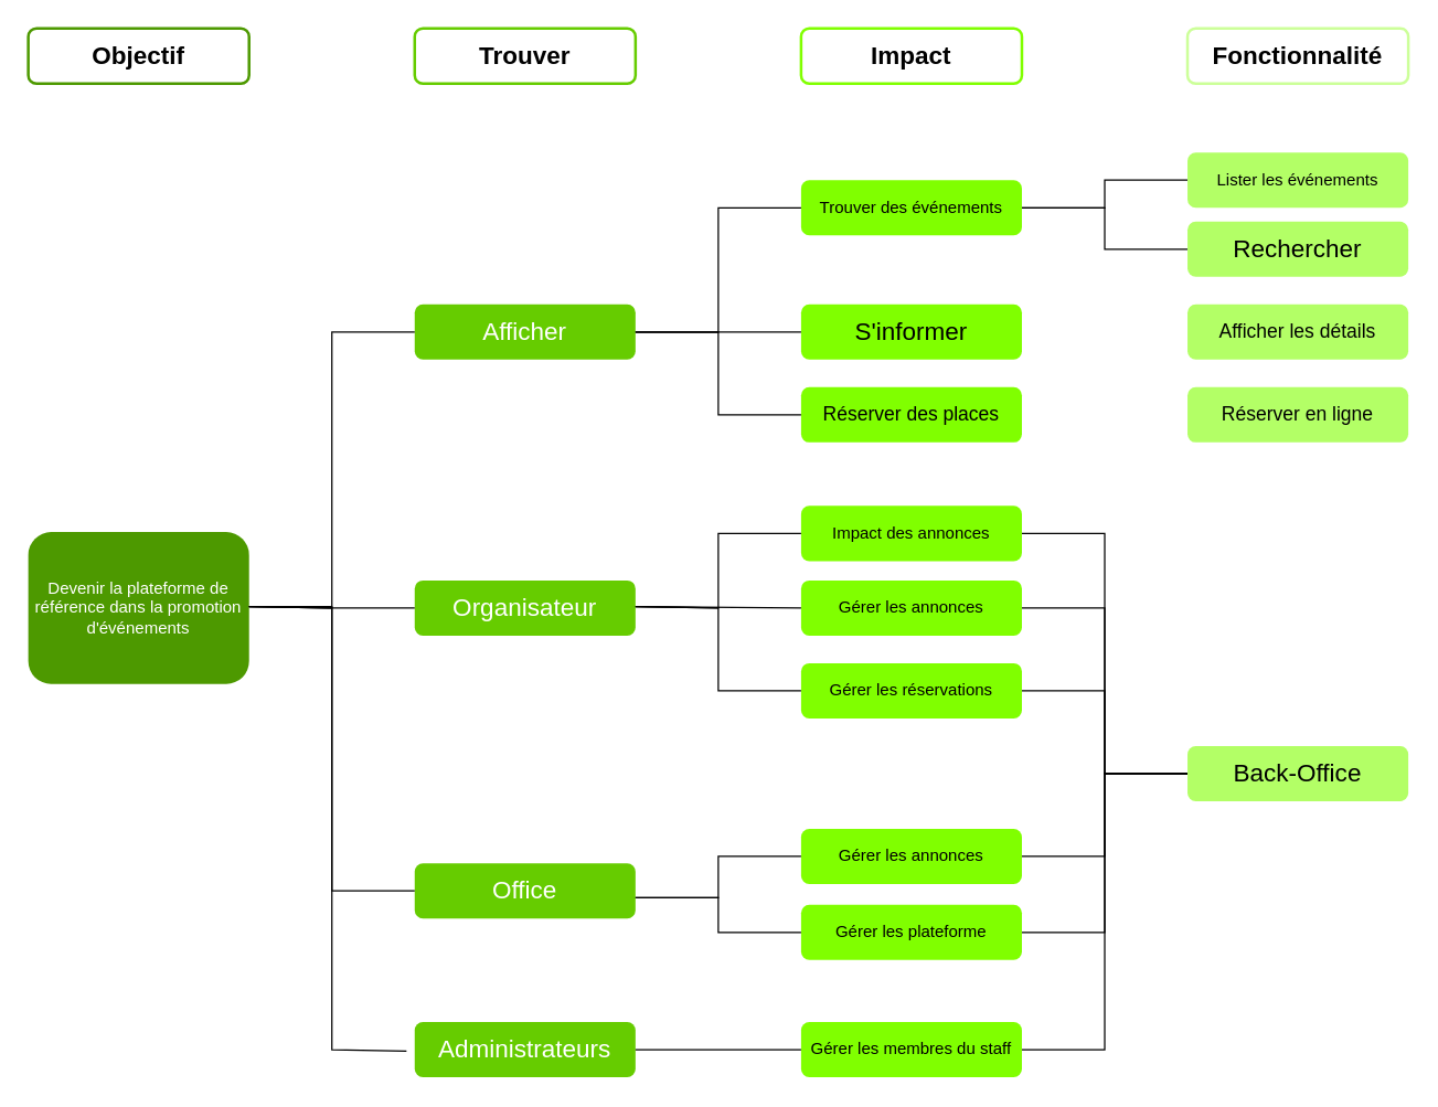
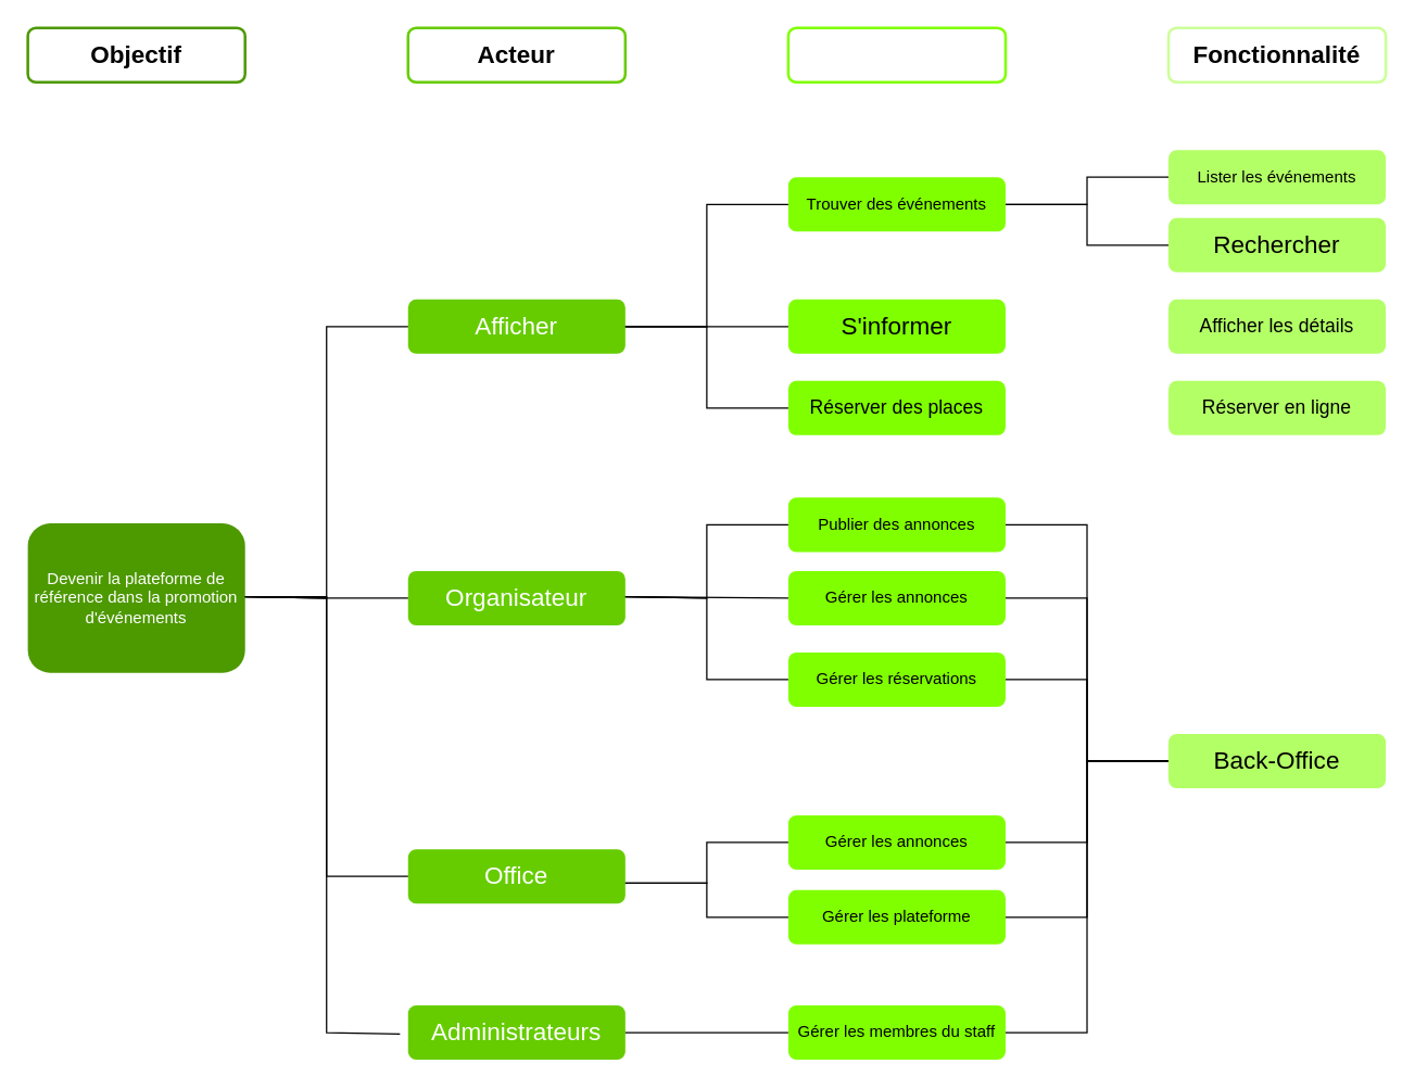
- <mxCell id="7" value="&lt;span style=&quot;font-size: 18px;&quot;&gt;&lt;b&gt;Trouver&lt;/b&gt;&lt;/span&gt;" style="text;html=1;strokeColor=none;fillColor=none;align=center;verticalAlign=middle;whiteSpace=wrap;rounded=0;" vertex="1" parent="1"><mxGeometry x="320" y="25" width="120" height="30" as="geometry" /></mxCell>
+ <mxCell id="7" value="&lt;span style=&quot;font-size: 18px;&quot;&gt;&lt;b&gt;Acteur&lt;/b&gt;&lt;/span&gt;" style="text;html=1;strokeColor=none;fillColor=none;align=center;verticalAlign=middle;whiteSpace=wrap;rounded=0;" vertex="1" parent="1"><mxGeometry x="320" y="25" width="120" height="30" as="geometry" /></mxCell>
- <mxCell id="8" value="&lt;span style=&quot;font-size: 18px;&quot;&gt;&lt;b&gt;Impact&lt;/b&gt;&lt;/span&gt;" style="text;html=1;strokeColor=none;fillColor=none;align=center;verticalAlign=middle;whiteSpace=wrap;rounded=0;" vertex="1" parent="1"><mxGeometry x="600" y="25" width="120" height="30" as="geometry" /></mxCell>
- <mxCell id="32" value="Impact des annonces" style="text;html=1;strokeColor=none;fillColor=none;align=center;verticalAlign=middle;whiteSpace=wrap;rounded=0;" vertex="1" parent="1"><mxGeometry x="580" y="371" width="160" height="30" as="geometry" /></mxCell>
+ <mxCell id="32" value="Publier des annonces" style="text;html=1;strokeColor=none;fillColor=none;align=center;verticalAlign=middle;whiteSpace=wrap;rounded=0;" vertex="1" parent="1"><mxGeometry x="580" y="371" width="160" height="30" as="geometry" /></mxCell>
